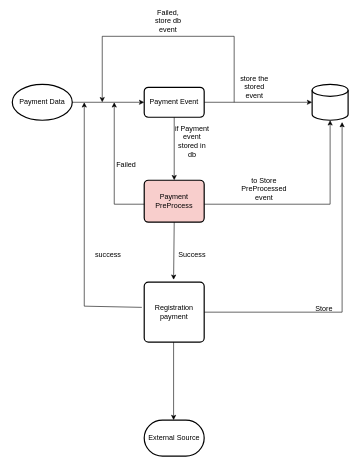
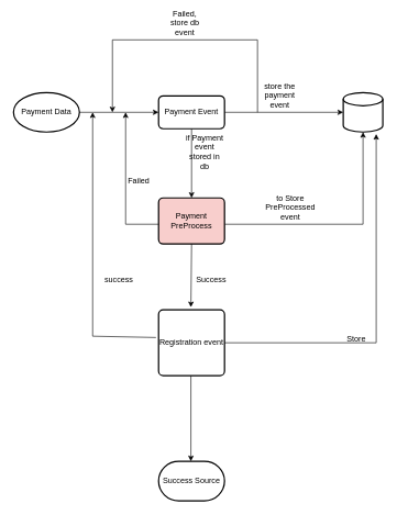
- <mxCell id="8" value="store the stored event" style="text;strokeColor=none;align=center;fillColor=none;html=1;verticalAlign=middle;whiteSpace=wrap;rounded=0;" parent="1" vertex="1"><mxGeometry x="394" y="130" width="60" height="30" as="geometry" /></mxCell>
+ <mxCell id="8" value="store the payment event" style="text;strokeColor=none;align=center;fillColor=none;html=1;verticalAlign=middle;whiteSpace=wrap;rounded=0;" parent="1" vertex="1"><mxGeometry x="394" y="130" width="60" height="30" as="geometry" /></mxCell>
- <mxCell id="9" value="if Payment event stored in db" style="text;strokeColor=none;align=center;fillColor=none;html=1;verticalAlign=middle;whiteSpace=wrap;rounded=0;" parent="1" vertex="1"><mxGeometry x="290" y="220" width="60" height="30" as="geometry" /></mxCell>
+ <mxCell id="9" value="if Payment event stored in db" style="text;strokeColor=none;align=center;fillColor=none;html=1;verticalAlign=middle;whiteSpace=wrap;rounded=0;" parent="1" vertex="1"><mxGeometry x="280" y="215" width="60" height="30" as="geometry" /></mxCell>
- <mxCell id="13" value="Registration payment" style="rounded=1;whiteSpace=wrap;html=1;absoluteArcSize=1;arcSize=14;strokeWidth=2;" parent="1" vertex="1"><mxGeometry x="240" y="470" width="100" height="100" as="geometry" /></mxCell>
+ <mxCell id="13" value="Registration event" style="rounded=1;whiteSpace=wrap;html=1;absoluteArcSize=1;arcSize=14;strokeWidth=2;" parent="1" vertex="1"><mxGeometry x="240" y="470" width="100" height="100" as="geometry" /></mxCell>
- <mxCell id="23" value="External Source" style="strokeWidth=2;html=1;shape=mxgraph.flowchart.terminator;whiteSpace=wrap;" vertex="1" parent="1"><mxGeometry x="240" y="700" width="100" height="60" as="geometry" /></mxCell>
+ <mxCell id="23" value="Success Source" style="strokeWidth=2;html=1;shape=mxgraph.flowchart.terminator;whiteSpace=wrap;" vertex="1" parent="1"><mxGeometry x="240" y="700" width="100" height="60" as="geometry" /></mxCell>
